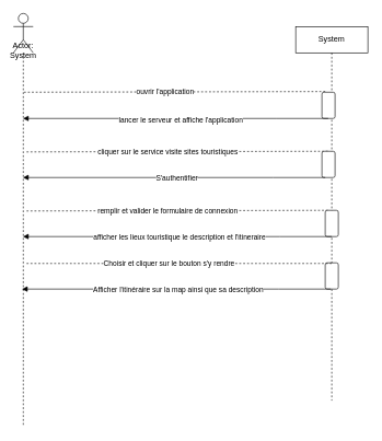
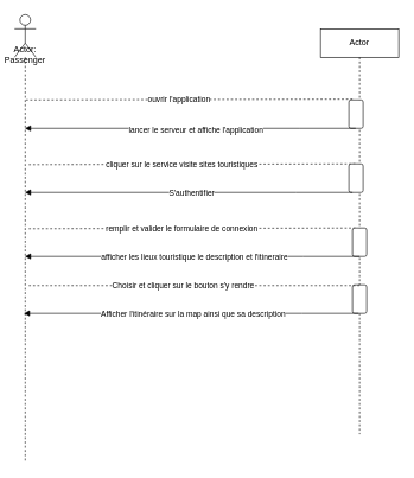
- <mxCell id="9" value="System" style="shape=umlLifeline;perimeter=lifelinePerimeter;whiteSpace=wrap;html=1;container=1;collapsible=0;recursiveResize=0;outlineConnect=0;" parent="1" vertex="1"><mxGeometry x="450" y="40" width="110" height="570" as="geometry" /></mxCell>
+ <mxCell id="9" value="Actor" style="shape=umlLifeline;perimeter=lifelinePerimeter;whiteSpace=wrap;html=1;container=1;collapsible=0;recursiveResize=0;outlineConnect=0;" parent="1" vertex="1"><mxGeometry x="450" y="40" width="110" height="570" as="geometry" /></mxCell>
- <mxCell id="2" value="Actor: System" style="shape=umlLifeline;participant=umlActor;perimeter=lifelinePerimeter;whiteSpace=wrap;html=1;container=1;collapsible=0;recursiveResize=0;verticalAlign=top;spacingTop=36;outlineConnect=0;size=60;" parent="1" vertex="1"><mxGeometry x="20" y="20" width="30" height="630" as="geometry" /></mxCell>
+ <mxCell id="2" value="Actor: Passenger" style="shape=umlLifeline;participant=umlActor;perimeter=lifelinePerimeter;whiteSpace=wrap;html=1;container=1;collapsible=0;recursiveResize=0;verticalAlign=top;spacingTop=36;outlineConnect=0;size=60;" parent="1" vertex="1"><mxGeometry x="20" y="20" width="30" height="630" as="geometry" /></mxCell>
